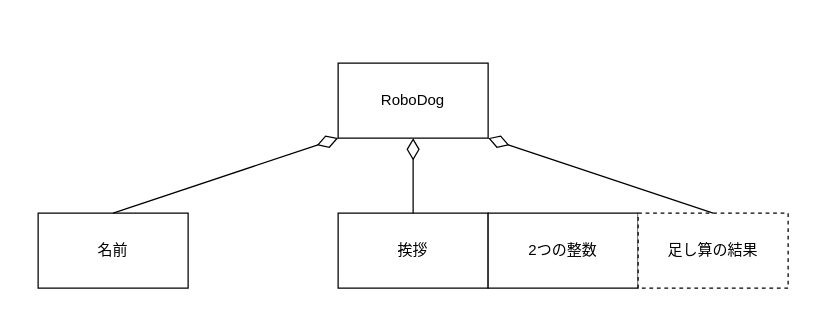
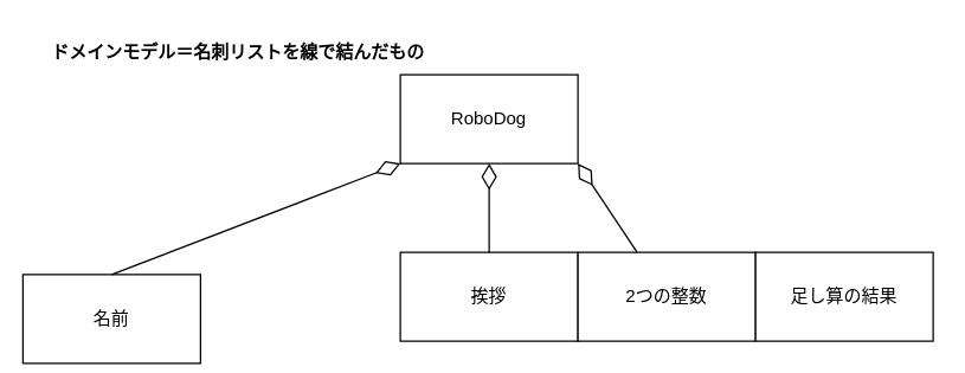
+ <mxCell id="10" value="ドメインモデル＝名刺リストを線で結んだもの" style="text;html=1;align=center;verticalAlign=middle;resizable=0;points=[];autosize=1;strokeColor=none;fillColor=none;fontStyle=1" vertex="1" parent="1"><mxGeometry x="20" width="280" height="30" as="geometry" y="20" /></mxCell>
- <mxCell id="9" value="" style="endArrow=none;html=1;rounded=0;startArrow=diamondThin;startFill=0;endSize=17;strokeWidth=1;startSize=15;exitX=1;exitY=1;exitDx=0;exitDy=0;entryX=0.5;entryY=0;entryDx=0;entryDy=0;" edge="1" parent="1" target="8" source="2"><mxGeometry width="50" height="50" relative="1" as="geometry"><mxPoint x="430" y="240" as="sourcePoint" /><mxPoint x="370" y="280" as="targetPoint" /></mxGeometry></mxCell>
+ <mxCell id="9" value="" style="endArrow=none;html=1;rounded=0;startArrow=diamondThin;startFill=0;endSize=17;strokeWidth=1;startSize=15;exitX=1;exitY=1;exitDx=0;exitDy=0;" edge="1" parent="1" target="7" source="2"><mxGeometry width="50" height="50" relative="1" as="geometry"><mxPoint x="430" y="240" as="sourcePoint" /><mxPoint x="370" y="280" as="targetPoint" /></mxGeometry></mxCell>
- <mxCell id="3" value="名前" style="rounded=0;whiteSpace=wrap;html=1;" vertex="1" parent="1"><mxGeometry x="30" y="170" width="120" height="60" as="geometry" /></mxCell>
+ <mxCell id="3" value="名前" style="rounded=0;whiteSpace=wrap;html=1;" vertex="1" parent="1"><mxGeometry x="15" y="185" width="120" height="60" as="geometry" /></mxCell>
- <mxCell id="8" value="足し算の結果" style="rounded=0;whiteSpace=wrap;html=1;dashed=1;" vertex="1" parent="1"><mxGeometry x="510" y="170" width="120" height="60" as="geometry" /></mxCell>
+ <mxCell id="8" value="足し算の結果" style="rounded=0;whiteSpace=wrap;html=1;" vertex="1" parent="1"><mxGeometry x="510" y="170" width="120" height="60" as="geometry" /></mxCell>
